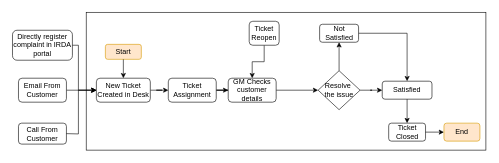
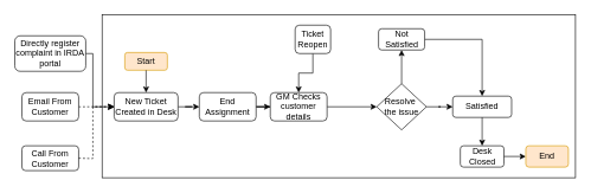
- <mxCell id="4" style="edgeStyle=orthogonalEdgeStyle;rounded=0;orthogonalLoop=1;jettySize=auto;html=1;entryX=0;entryY=0.5;entryDx=0;entryDy=0;" parent="1" source="5" target="8" edge="1"><mxGeometry relative="1" as="geometry" /></mxCell>
+ <mxCell id="4" style="edgeStyle=orthogonalEdgeStyle;rounded=0;orthogonalLoop=1;jettySize=auto;html=1;entryX=0;entryY=0.5;entryDx=0;entryDy=0;dashed=1;" parent="1" source="5" target="8" edge="1"><mxGeometry relative="1" as="geometry" /></mxCell>
- <mxCell id="10" value="Ticket Assignment" style="rounded=1;whiteSpace=wrap;html=1;" parent="1" vertex="1"><mxGeometry x="280" y="130" width="80" height="40" as="geometry" /></mxCell>
+ <mxCell id="10" value="End Assignment" style="rounded=1;whiteSpace=wrap;html=1;" parent="1" vertex="1"><mxGeometry x="280" y="130" width="80" height="40" as="geometry" /></mxCell>
- <mxCell id="23" value="" style="endArrow=classic;html=1;rounded=0;exitX=1;exitY=0.5;exitDx=0;exitDy=0;entryX=0;entryY=0.5;entryDx=0;entryDy=0;" edge="1" parent="1" source="6" target="8"><mxGeometry width="50" height="50" relative="1" as="geometry"><mxPoint x="250" y="200" as="sourcePoint" /><mxPoint x="300" y="150" as="targetPoint" /><Array as="points"><mxPoint x="130" y="223" /><mxPoint x="130" y="150" /></Array></mxGeometry></mxCell>
+ <mxCell id="23" value="" style="endArrow=classic;html=1;rounded=0;exitX=1;exitY=0.5;exitDx=0;exitDy=0;entryX=0;entryY=0.5;entryDx=0;entryDy=0;dashed=1;" edge="1" parent="1" source="6" target="8"><mxGeometry width="50" height="50" relative="1" as="geometry"><mxPoint x="250" y="200" as="sourcePoint" /><mxPoint x="300" y="150" as="targetPoint" /><Array as="points"><mxPoint x="130" y="223" /><mxPoint x="130" y="150" /></Array></mxGeometry></mxCell>
- <mxCell id="18" value="Ticket Closed" style="rounded=1;whiteSpace=wrap;html=1;" parent="1" vertex="1"><mxGeometry x="647.75" y="205" width="61.5" height="30" as="geometry" /></mxCell>
+ <mxCell id="18" value="Desk Closed" style="rounded=1;whiteSpace=wrap;html=1;" parent="1" vertex="1"><mxGeometry x="647.75" y="205" width="61.5" height="30" as="geometry" /></mxCell>
